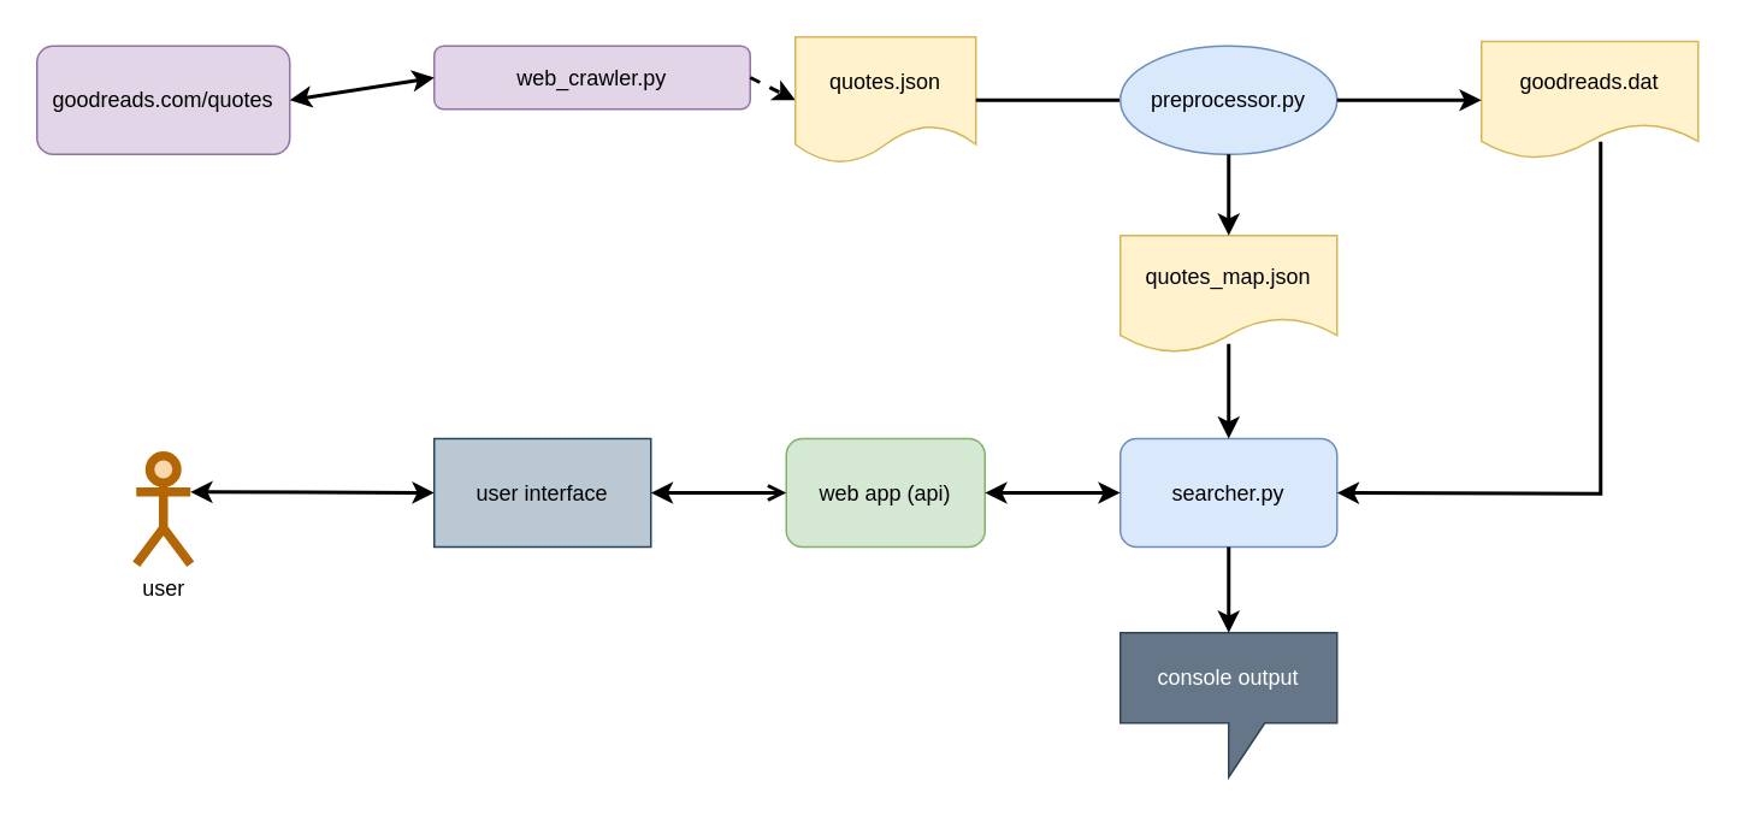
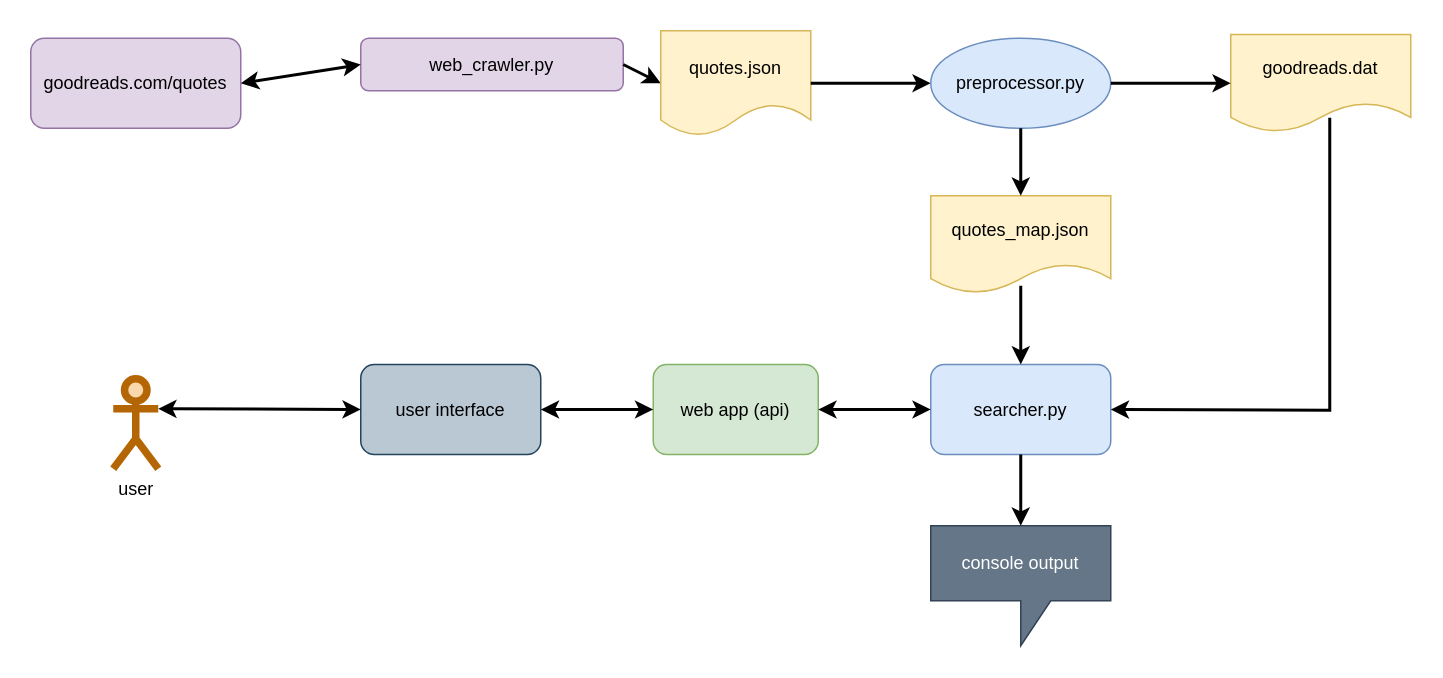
- <mxCell id="5" value="" style="endArrow=classic;html=1;rounded=0;exitX=1;exitY=0.5;exitDx=0;exitDy=0;entryX=0;entryY=0.5;entryDx=0;entryDy=0;strokeWidth=2;dashed=1;" parent="1" source="2" target="6" edge="1"><mxGeometry width="50" height="50" relative="1" as="geometry"><mxPoint x="400" y="165" as="sourcePoint" /><mxPoint x="440" y="55" as="targetPoint" /></mxGeometry></mxCell>
+ <mxCell id="5" value="" style="endArrow=classic;html=1;rounded=0;exitX=1;exitY=0.5;exitDx=0;exitDy=0;entryX=0;entryY=0.5;entryDx=0;entryDy=0;strokeWidth=2;" parent="1" source="2" target="6" edge="1"><mxGeometry width="50" height="50" relative="1" as="geometry"><mxPoint x="400" y="165" as="sourcePoint" /><mxPoint x="440" y="55" as="targetPoint" /></mxGeometry></mxCell>
- <mxCell id="8" value="" style="endArrow=none;html=1;rounded=0;entryX=0;entryY=0.5;entryDx=0;entryDy=0;exitX=1;exitY=0.5;exitDx=0;exitDy=0;strokeWidth=2;" parent="1" source="6" target="9" edge="1"><mxGeometry width="50" height="50" relative="1" as="geometry"><mxPoint x="490" y="95" as="sourcePoint" /><mxPoint x="610" y="125" as="targetPoint" /></mxGeometry></mxCell>
+ <mxCell id="8" value="" style="endArrow=classic;html=1;rounded=0;entryX=0;entryY=0.5;entryDx=0;entryDy=0;exitX=1;exitY=0.5;exitDx=0;exitDy=0;strokeWidth=2;" parent="1" source="6" target="9" edge="1"><mxGeometry width="50" height="50" relative="1" as="geometry"><mxPoint x="490" y="95" as="sourcePoint" /><mxPoint x="610" y="125" as="targetPoint" /></mxGeometry></mxCell>
- <mxCell id="15" value="user interface" style="whiteSpace=wrap;html=1;fillColor=#bac8d3;strokeColor=#23445d;rounded=0;" parent="1" vertex="1"><mxGeometry x="240" y="242.5" width="120" height="60" as="geometry" /></mxCell>
+ <mxCell id="15" value="user interface" style="rounded=1;whiteSpace=wrap;html=1;fillColor=#bac8d3;strokeColor=#23445d;" parent="1" vertex="1"><mxGeometry x="240" y="242.5" width="120" height="60" as="geometry" /></mxCell>
- <mxCell id="18" value="" style="endArrow=open;startArrow=classic;html=1;rounded=0;exitX=1;exitY=0.5;exitDx=0;exitDy=0;entryX=0;entryY=0.5;entryDx=0;entryDy=0;strokeWidth=2;" parent="1" source="15" target="16" edge="1"><mxGeometry width="50" height="50" relative="1" as="geometry"><mxPoint x="530" y="240" as="sourcePoint" /><mxPoint x="580" y="190" as="targetPoint" /></mxGeometry></mxCell>
+ <mxCell id="18" value="" style="endArrow=classic;startArrow=classic;html=1;rounded=0;exitX=1;exitY=0.5;exitDx=0;exitDy=0;entryX=0;entryY=0.5;entryDx=0;entryDy=0;strokeWidth=2;" parent="1" source="15" target="16" edge="1"><mxGeometry width="50" height="50" relative="1" as="geometry"><mxPoint x="530" y="240" as="sourcePoint" /><mxPoint x="580" y="190" as="targetPoint" /></mxGeometry></mxCell>
